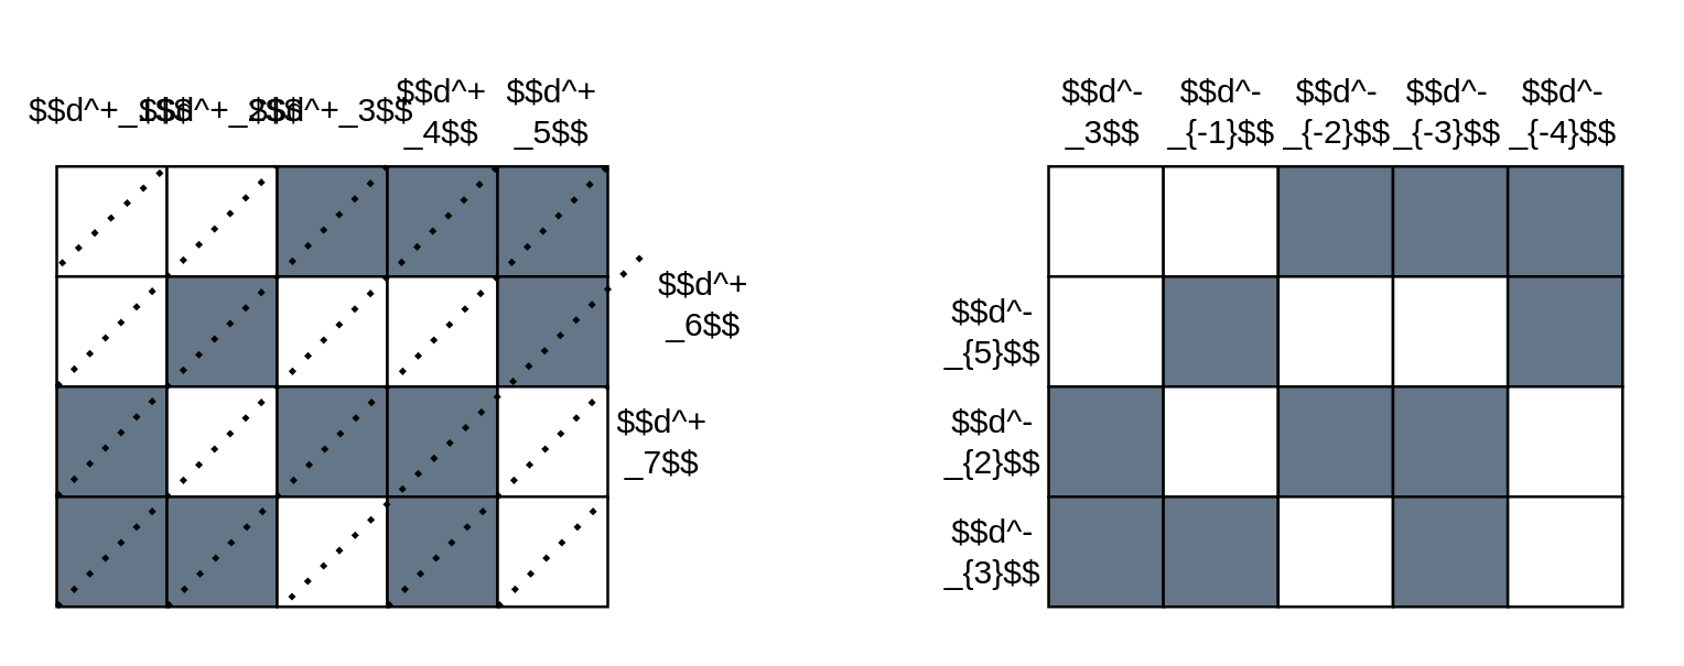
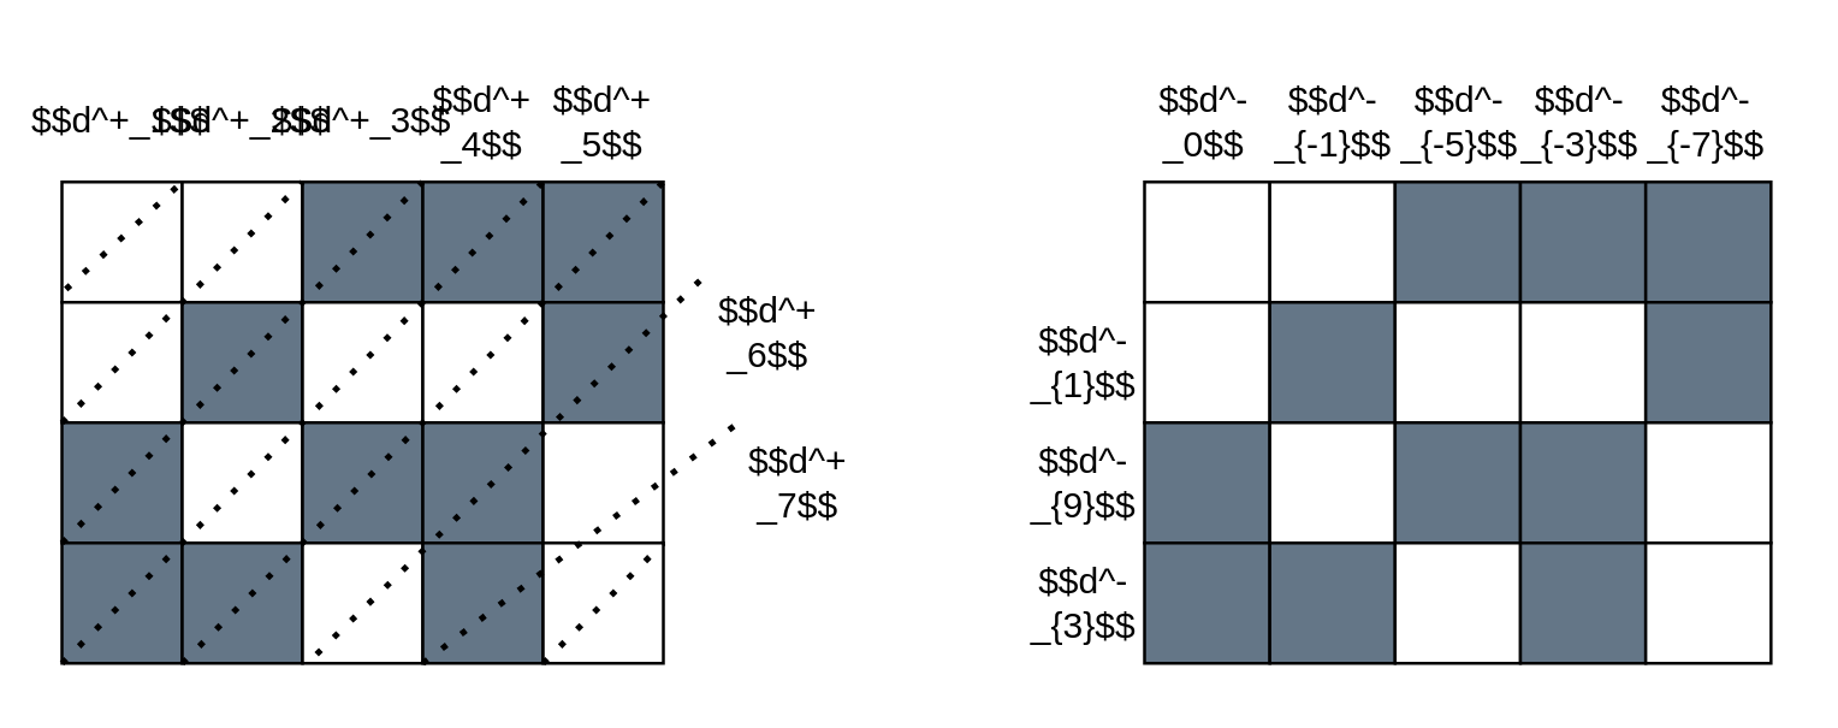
- <mxCell id="50" value="$$d^-_3$$" style="text;html=1;strokeColor=none;fillColor=none;align=center;verticalAlign=middle;whiteSpace=wrap;rounded=0;container=0;" vertex="1" parent="29"><mxGeometry x="40.0" width="40" height="40" as="geometry" /></mxCell>
+ <mxCell id="50" value="$$d^-_0$$" style="text;html=1;strokeColor=none;fillColor=none;align=center;verticalAlign=middle;whiteSpace=wrap;rounded=0;container=0;" vertex="1" parent="29"><mxGeometry x="40.0" width="40" height="40" as="geometry" /></mxCell>
- <mxCell id="52" value="$$d^-_{-2}$$" style="text;html=1;strokeColor=none;fillColor=none;align=center;verticalAlign=middle;whiteSpace=wrap;rounded=0;container=0;" vertex="1" parent="29"><mxGeometry x="125.0" width="40" height="40" as="geometry" /></mxCell>
+ <mxCell id="52" value="$$d^-_{-5}$$" style="text;html=1;strokeColor=none;fillColor=none;align=center;verticalAlign=middle;whiteSpace=wrap;rounded=0;container=0;" vertex="1" parent="29"><mxGeometry x="125.0" width="40" height="40" as="geometry" /></mxCell>
- <mxCell id="54" value="$$d^-_{-4}$$" style="text;html=1;strokeColor=none;fillColor=none;align=center;verticalAlign=middle;whiteSpace=wrap;rounded=0;container=0;" vertex="1" parent="29"><mxGeometry x="206.66" width="40" height="40" as="geometry" /></mxCell>
+ <mxCell id="54" value="$$d^-_{-7}$$" style="text;html=1;strokeColor=none;fillColor=none;align=center;verticalAlign=middle;whiteSpace=wrap;rounded=0;container=0;" vertex="1" parent="29"><mxGeometry x="206.66" width="40" height="40" as="geometry" /></mxCell>
- <mxCell id="55" value="$$d^-_{5}$$" style="text;html=1;strokeColor=none;fillColor=none;align=center;verticalAlign=middle;whiteSpace=wrap;rounded=0;container=0;" vertex="1" parent="29"><mxGeometry y="80" width="40" height="40" as="geometry" /></mxCell>
+ <mxCell id="55" value="$$d^-_{1}$$" style="text;html=1;strokeColor=none;fillColor=none;align=center;verticalAlign=middle;whiteSpace=wrap;rounded=0;container=0;" vertex="1" parent="29"><mxGeometry y="80" width="40" height="40" as="geometry" /></mxCell>
- <mxCell id="27" value="$$d^+&lt;br&gt;_7$$" style="text;html=1;strokeColor=none;fillColor=none;align=center;verticalAlign=middle;whiteSpace=wrap;rounded=0;container=0;" vertex="1" parent="1"><mxGeometry x="220" y="140" width="40" height="40" as="geometry" /></mxCell>
+ <mxCell id="27" value="$$d^+&lt;br&gt;_7$$" style="text;html=1;strokeColor=none;fillColor=none;align=center;verticalAlign=middle;whiteSpace=wrap;rounded=0;container=0;" vertex="1" parent="1"><mxGeometry x="245" y="140" width="40" height="40" as="geometry" /></mxCell>
- <mxCell id="56" value="$$d^-_{2}$$" style="text;html=1;strokeColor=none;fillColor=none;align=center;verticalAlign=middle;whiteSpace=wrap;rounded=0;container=0;" vertex="1" parent="29"><mxGeometry y="120" width="40" height="40" as="geometry" /></mxCell>
+ <mxCell id="56" value="$$d^-_{9}$$" style="text;html=1;strokeColor=none;fillColor=none;align=center;verticalAlign=middle;whiteSpace=wrap;rounded=0;container=0;" vertex="1" parent="29"><mxGeometry y="120" width="40" height="40" as="geometry" /></mxCell>
